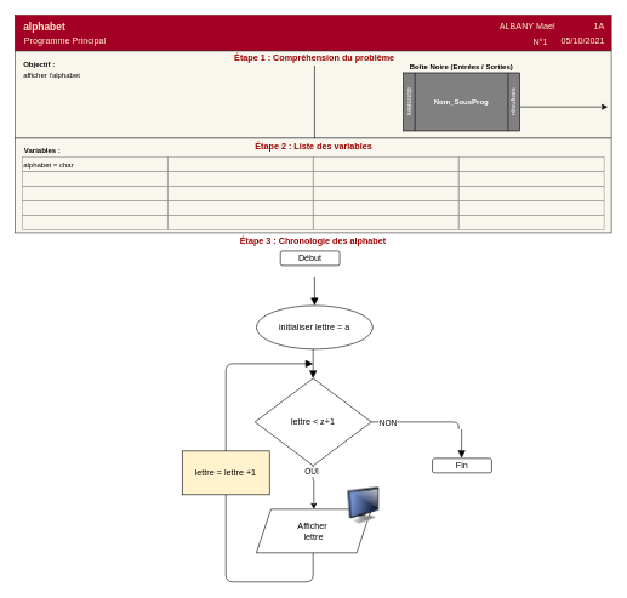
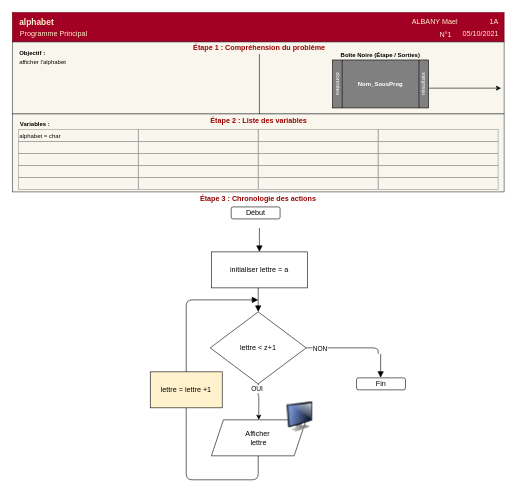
- <mxCell id="25" value="&lt;font style=&quot;font-size: 10px&quot;&gt;&lt;b&gt;Boîte Noire (Entrées / Sorties)&lt;/b&gt;&lt;/font&gt;" style="text;html=1;strokeColor=none;fillColor=none;align=center;verticalAlign=middle;whiteSpace=wrap;rounded=0;fontSize=14;movable=0;resizable=0;connectable=0;allowArrows=0;rotatable=0;deletable=0;expand=0;editable=0;recursiveResize=0;cloneable=0;pointerEvents=0;" parent="1" vertex="1"><mxGeometry x="544" y="79.5" width="180" height="19.5" as="geometry" /></mxCell>
+ <mxCell id="25" value="&lt;font style=&quot;font-size: 10px&quot;&gt;&lt;b&gt;Boîte Noire (Étape / Sorties)&lt;/b&gt;&lt;/font&gt;" style="text;html=1;strokeColor=none;fillColor=none;align=center;verticalAlign=middle;whiteSpace=wrap;rounded=0;fontSize=14;movable=0;resizable=0;connectable=0;allowArrows=0;rotatable=0;deletable=0;expand=0;editable=0;recursiveResize=0;cloneable=0;pointerEvents=0;" parent="1" vertex="1"><mxGeometry x="544" y="79.5" width="180" height="19.5" as="geometry" /></mxCell>
- <mxCell id="23" value="&lt;span style=&quot;font-family: &amp;#34;helvetica&amp;#34; ; font-style: normal ; letter-spacing: normal ; text-indent: 0px ; text-transform: none ; word-spacing: 0px ; display: inline ; float: none&quot;&gt;&lt;b&gt;&lt;font style=&quot;font-size: 12px&quot; color=&quot;#990000&quot;&gt;Étape 3 : Chronologie des alphabet&lt;/font&gt;&lt;/b&gt;&lt;/span&gt;" style="text;whiteSpace=wrap;html=1;align=center;connectable=0;allowArrows=0;recursiveResize=0;expand=0;movable=0;resizable=0;rotatable=0;cloneable=0;deletable=0;pointerEvents=0;editable=0;" parent="1" vertex="1"><mxGeometry x="290" y="316" width="280" height="20" as="geometry" /></mxCell>
+ <mxCell id="23" value="&lt;span style=&quot;font-family: &amp;#34;helvetica&amp;#34; ; font-style: normal ; letter-spacing: normal ; text-indent: 0px ; text-transform: none ; word-spacing: 0px ; display: inline ; float: none&quot;&gt;&lt;b&gt;&lt;font style=&quot;font-size: 12px&quot; color=&quot;#990000&quot;&gt;Étape 3 : Chronologie des actions&lt;/font&gt;&lt;/b&gt;&lt;/span&gt;" style="text;whiteSpace=wrap;html=1;align=center;connectable=0;allowArrows=0;recursiveResize=0;expand=0;movable=0;resizable=0;rotatable=0;cloneable=0;deletable=0;pointerEvents=0;editable=0;" parent="1" vertex="1"><mxGeometry x="290" y="316" width="280" height="20" as="geometry" /></mxCell>
- <mxCell id="51" value="initialiser lettre = a" style="ellipse;whiteSpace=wrap;html=1;fontSize=12;glass=0;strokeWidth=1;shadow=0;fontColor=#000000;fillColor=default;align=center;pointerEvents=0;connectable=1;allowArrows=0;expand=0;rotatable=0;movable=0;recursiveResize=0;cloneable=0;deletable=0;" vertex="1" parent="50"><mxGeometry y="40" width="160" height="60" as="geometry" /></mxCell>
+ <mxCell id="51" value="initialiser lettre = a" style="rounded=0;whiteSpace=wrap;html=1;fontSize=12;glass=0;strokeWidth=1;shadow=0;fontColor=#000000;fillColor=default;align=center;pointerEvents=0;connectable=1;allowArrows=0;expand=0;rotatable=0;movable=0;recursiveResize=0;cloneable=0;deletable=0;" vertex="1" parent="50"><mxGeometry y="40" width="160" height="60" as="geometry" /></mxCell>
